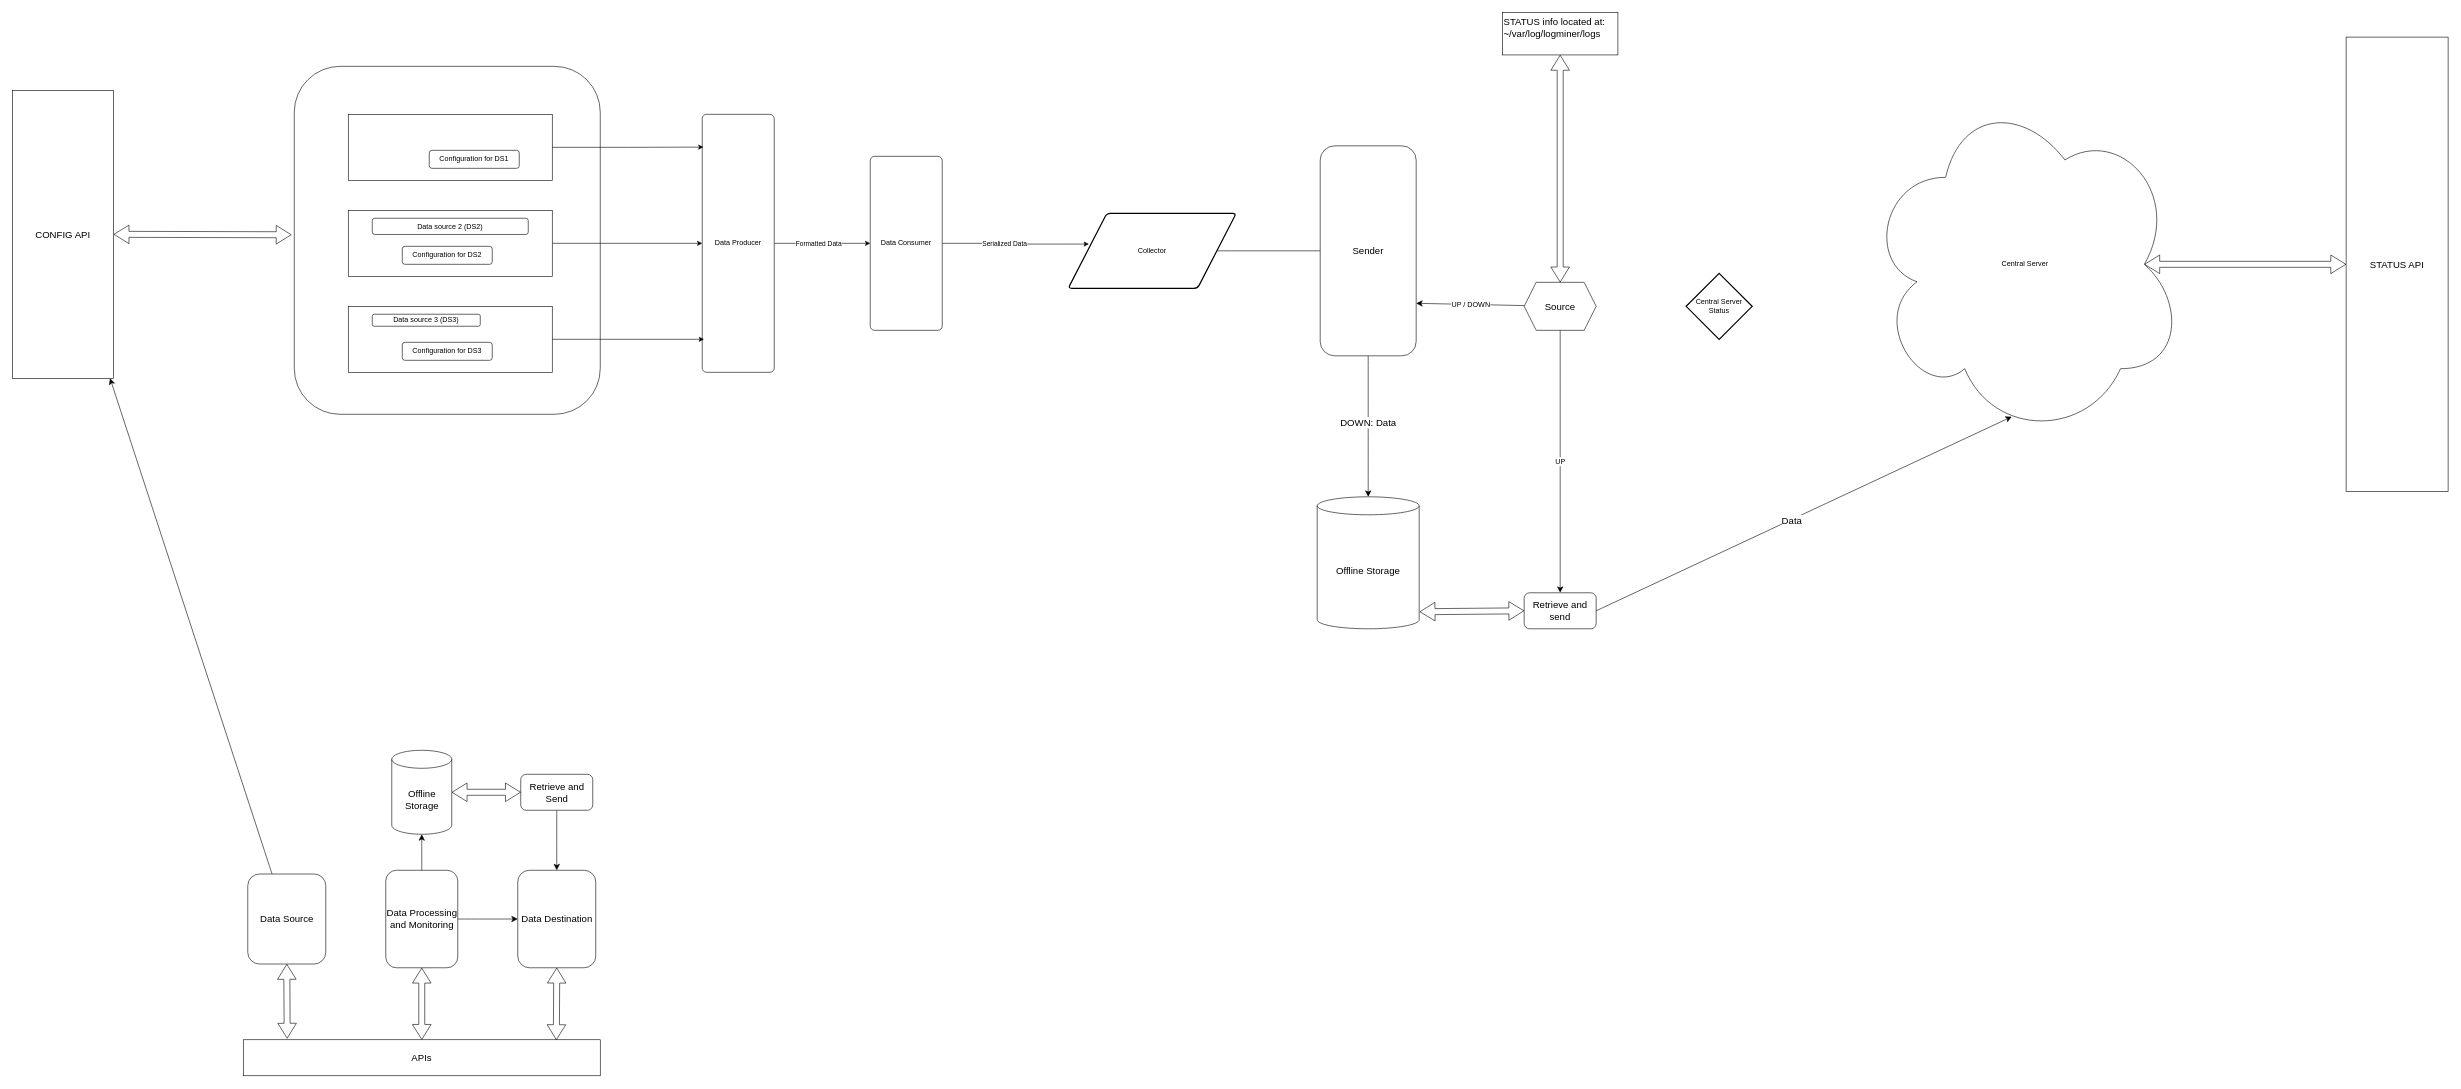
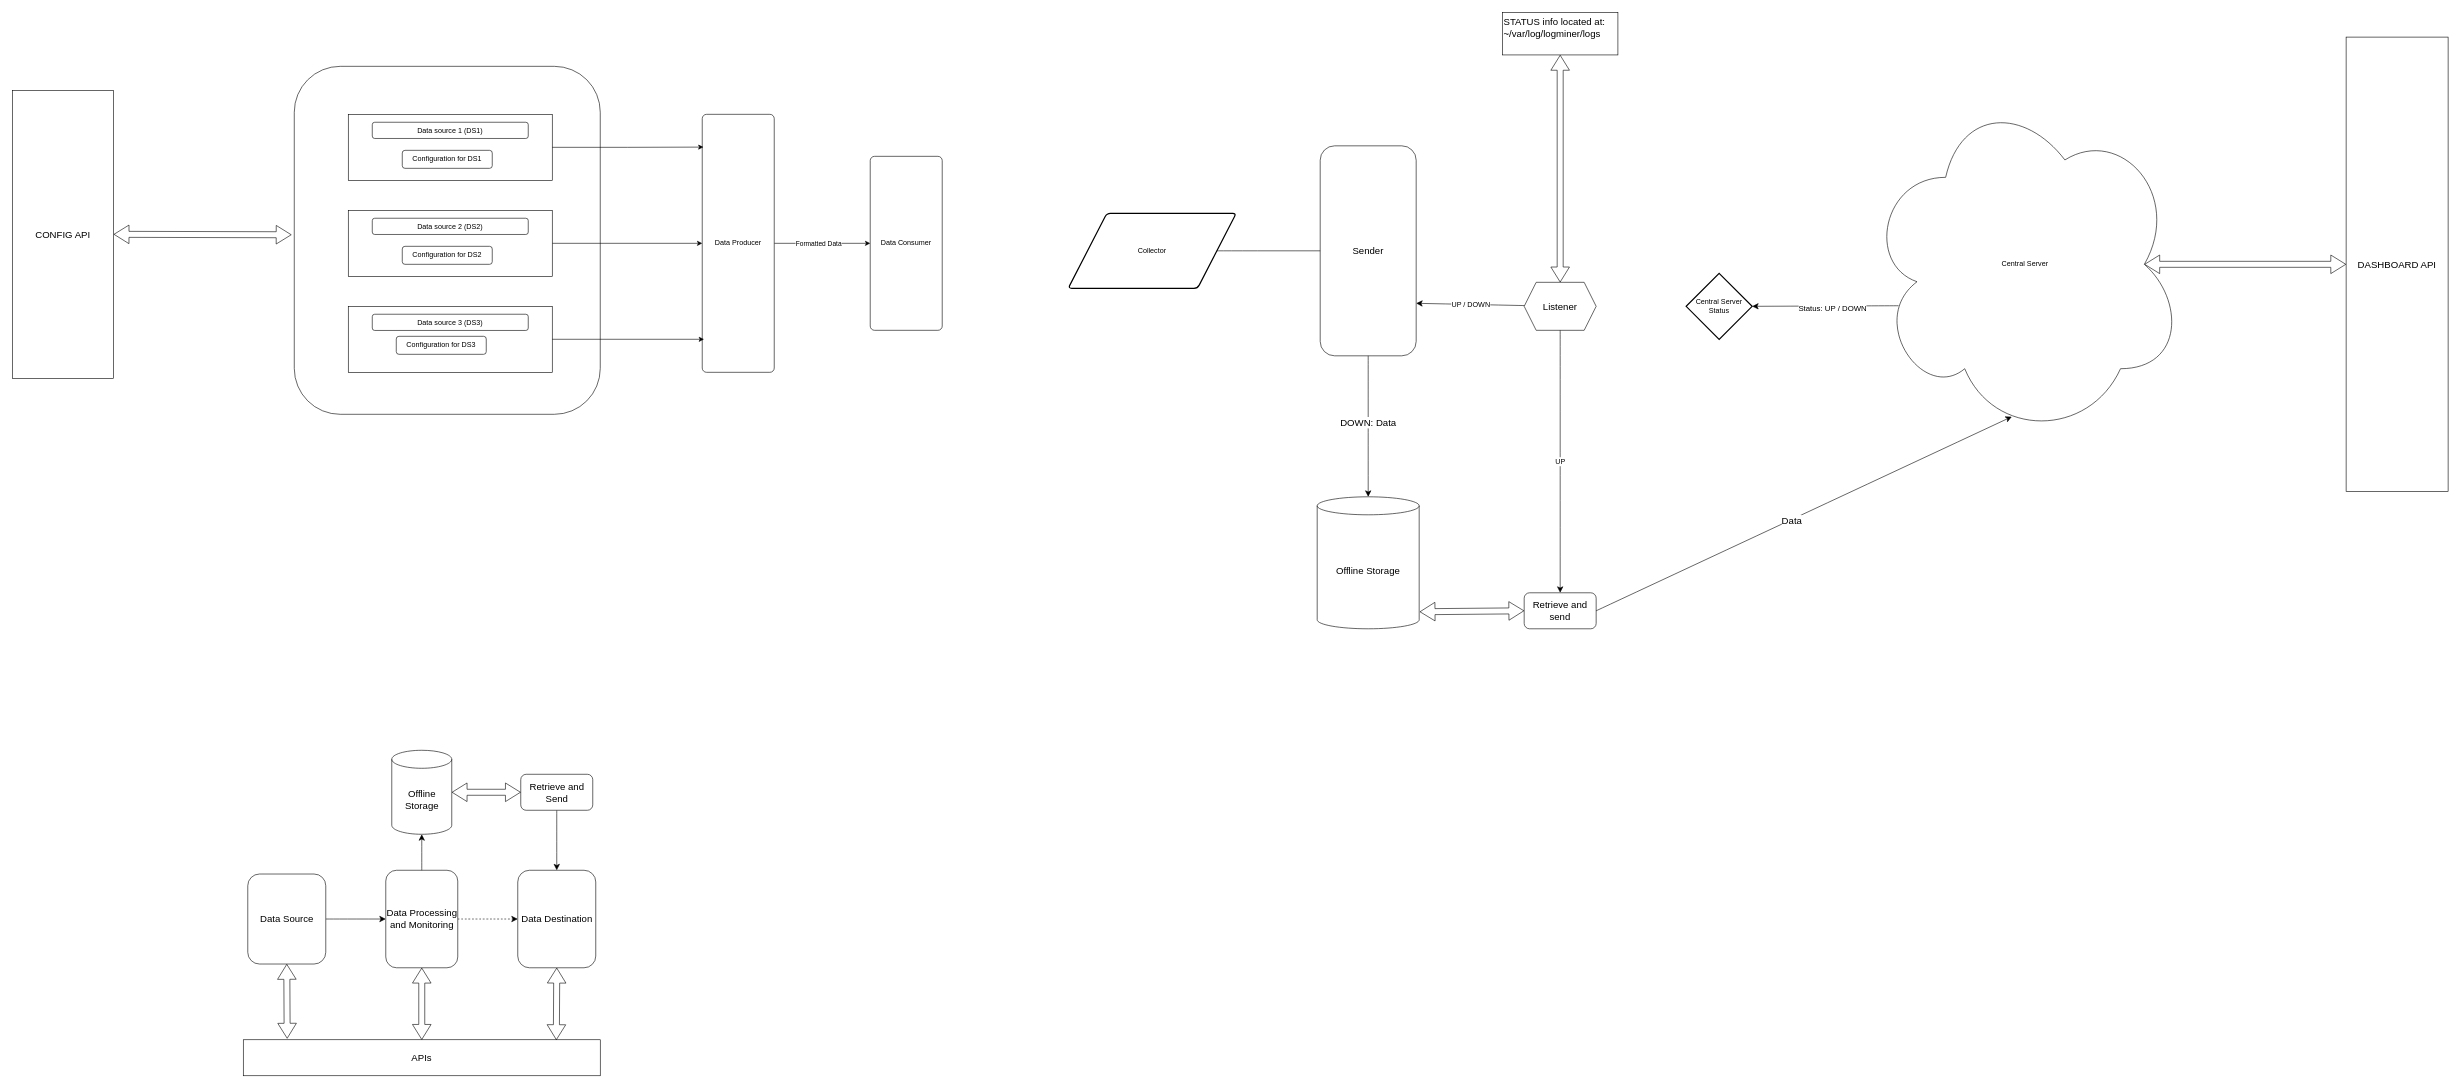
+ <mxCell id="11" value="Data source 1 (DS1)" style="rounded=1;whiteSpace=wrap;html=1;" parent="9" vertex="1"><mxGeometry x="40" y="13.2" width="260" height="27.044" as="geometry" /></mxCell>
- <mxCell id="12" value="Configuration for DS1" style="rounded=1;whiteSpace=wrap;html=1;" parent="9" vertex="1"><mxGeometry x="135" y="60" width="150" height="30" as="geometry" /></mxCell>
+ <mxCell id="12" value="Configuration for DS1" style="rounded=1;whiteSpace=wrap;html=1;" parent="9" vertex="1"><mxGeometry x="90" y="60" width="150" height="30" as="geometry" /></mxCell>
- <mxCell id="6" value="" style="edgeStyle=orthogonalEdgeStyle;rounded=0;orthogonalLoop=1;jettySize=auto;html=1;entryX=0.123;entryY=0.41;entryDx=0;entryDy=0;entryPerimeter=0;" parent="1" source="8" target="14" edge="1"><mxGeometry relative="1" as="geometry"><mxPoint x="1780" y="405" as="targetPoint" /></mxGeometry></mxCell>
- <mxCell id="7" value="Serialized Data" style="edgeLabel;html=1;align=center;verticalAlign=middle;resizable=0;points=[];" parent="6" vertex="1" connectable="0"><mxGeometry x="-0.158" relative="1" as="geometry"><mxPoint as="offset" /></mxGeometry></mxCell>
- <mxCell id="42" value="STATUS API" style="rounded=0;whiteSpace=wrap;html=1;fontSize=16;" parent="1" vertex="1"><mxGeometry x="3910" y="61.25" width="170" height="757.5" as="geometry" /></mxCell>
+ <mxCell id="42" value="DASHBOARD API" style="rounded=0;whiteSpace=wrap;html=1;fontSize=16;" parent="1" vertex="1"><mxGeometry x="3910" y="61.25" width="170" height="757.5" as="geometry" /></mxCell>
- <mxCell id="28" value="Source" style="shape=hexagon;perimeter=hexagonPerimeter2;whiteSpace=wrap;html=1;fixedSize=1;fontSize=16;" parent="1" vertex="1"><mxGeometry x="2540" y="470" width="120" height="80" as="geometry" /></mxCell>
+ <mxCell id="28" value="Listener" style="shape=hexagon;perimeter=hexagonPerimeter2;whiteSpace=wrap;html=1;fixedSize=1;fontSize=16;" parent="1" vertex="1"><mxGeometry x="2540" y="470" width="120" height="80" as="geometry" /></mxCell>
+ <mxCell id="30" style="edgeStyle=none;curved=1;rounded=0;orthogonalLoop=1;jettySize=auto;html=1;entryX=1;entryY=0.5;entryDx=0;entryDy=0;entryPerimeter=0;fontSize=12;startSize=8;endSize=8;exitX=0.102;exitY=0.619;exitDx=0;exitDy=0;exitPerimeter=0;" parent="1" source="15" target="13" edge="1"><mxGeometry relative="1" as="geometry"><mxPoint x="2970" y="190" as="sourcePoint" /></mxGeometry></mxCell>
+ <mxCell id="31" value="&lt;font style=&quot;font-size: 13px;&quot;&gt;Status: UP / DOWN&lt;/font&gt;" style="edgeLabel;html=1;align=center;verticalAlign=middle;resizable=0;points=[];fontSize=16;" parent="30" vertex="1" connectable="0"><mxGeometry x="-0.093" y="3" relative="1" as="geometry"><mxPoint as="offset" /></mxGeometry></mxCell>
- <mxCell id="23" value="Data source 3 (DS3)" style="rounded=1;whiteSpace=wrap;html=1;" parent="22" vertex="1"><mxGeometry x="40.0" y="13.2" width="180" height="20" as="geometry" /></mxCell>
+ <mxCell id="23" value="Data source 3 (DS3)" style="rounded=1;whiteSpace=wrap;html=1;" parent="22" vertex="1"><mxGeometry x="40.0" y="13.2" width="260" height="27.044" as="geometry" /></mxCell>
- <mxCell id="24" value="Configuration for DS3" style="rounded=1;whiteSpace=wrap;html=1;" parent="22" vertex="1"><mxGeometry x="90" y="60" width="150" height="30" as="geometry" /></mxCell>
+ <mxCell id="24" value="Configuration for DS3" style="rounded=1;whiteSpace=wrap;html=1;" parent="22" vertex="1"><mxGeometry x="80" y="50" width="150" height="30" as="geometry" /></mxCell>
- <mxCell id="47" style="edgeStyle=none;curved=1;rounded=0;orthogonalLoop=1;jettySize=auto;html=1;fontSize=12;startSize=8;endSize=8;" parent="1" source="48" target="41" edge="1"><mxGeometry relative="1" as="geometry" /></mxCell>
+ <mxCell id="47" style="edgeStyle=none;curved=1;rounded=0;orthogonalLoop=1;jettySize=auto;html=1;entryX=0;entryY=0.5;entryDx=0;entryDy=0;fontSize=12;startSize=8;endSize=8;" parent="1" source="48" target="50" edge="1"><mxGeometry relative="1" as="geometry" /></mxCell>
- <mxCell id="49" style="edgeStyle=none;curved=1;rounded=0;orthogonalLoop=1;jettySize=auto;html=1;entryX=0;entryY=0.5;entryDx=0;entryDy=0;fontSize=12;startSize=8;endSize=8;" parent="1" source="50" target="51" edge="1"><mxGeometry relative="1" as="geometry" /></mxCell>
+ <mxCell id="49" style="edgeStyle=none;curved=1;rounded=0;orthogonalLoop=1;jettySize=auto;html=1;entryX=0;entryY=0.5;entryDx=0;entryDy=0;fontSize=12;startSize=8;endSize=8;dashed=1;" parent="1" source="50" target="51" edge="1"><mxGeometry relative="1" as="geometry" /></mxCell>
